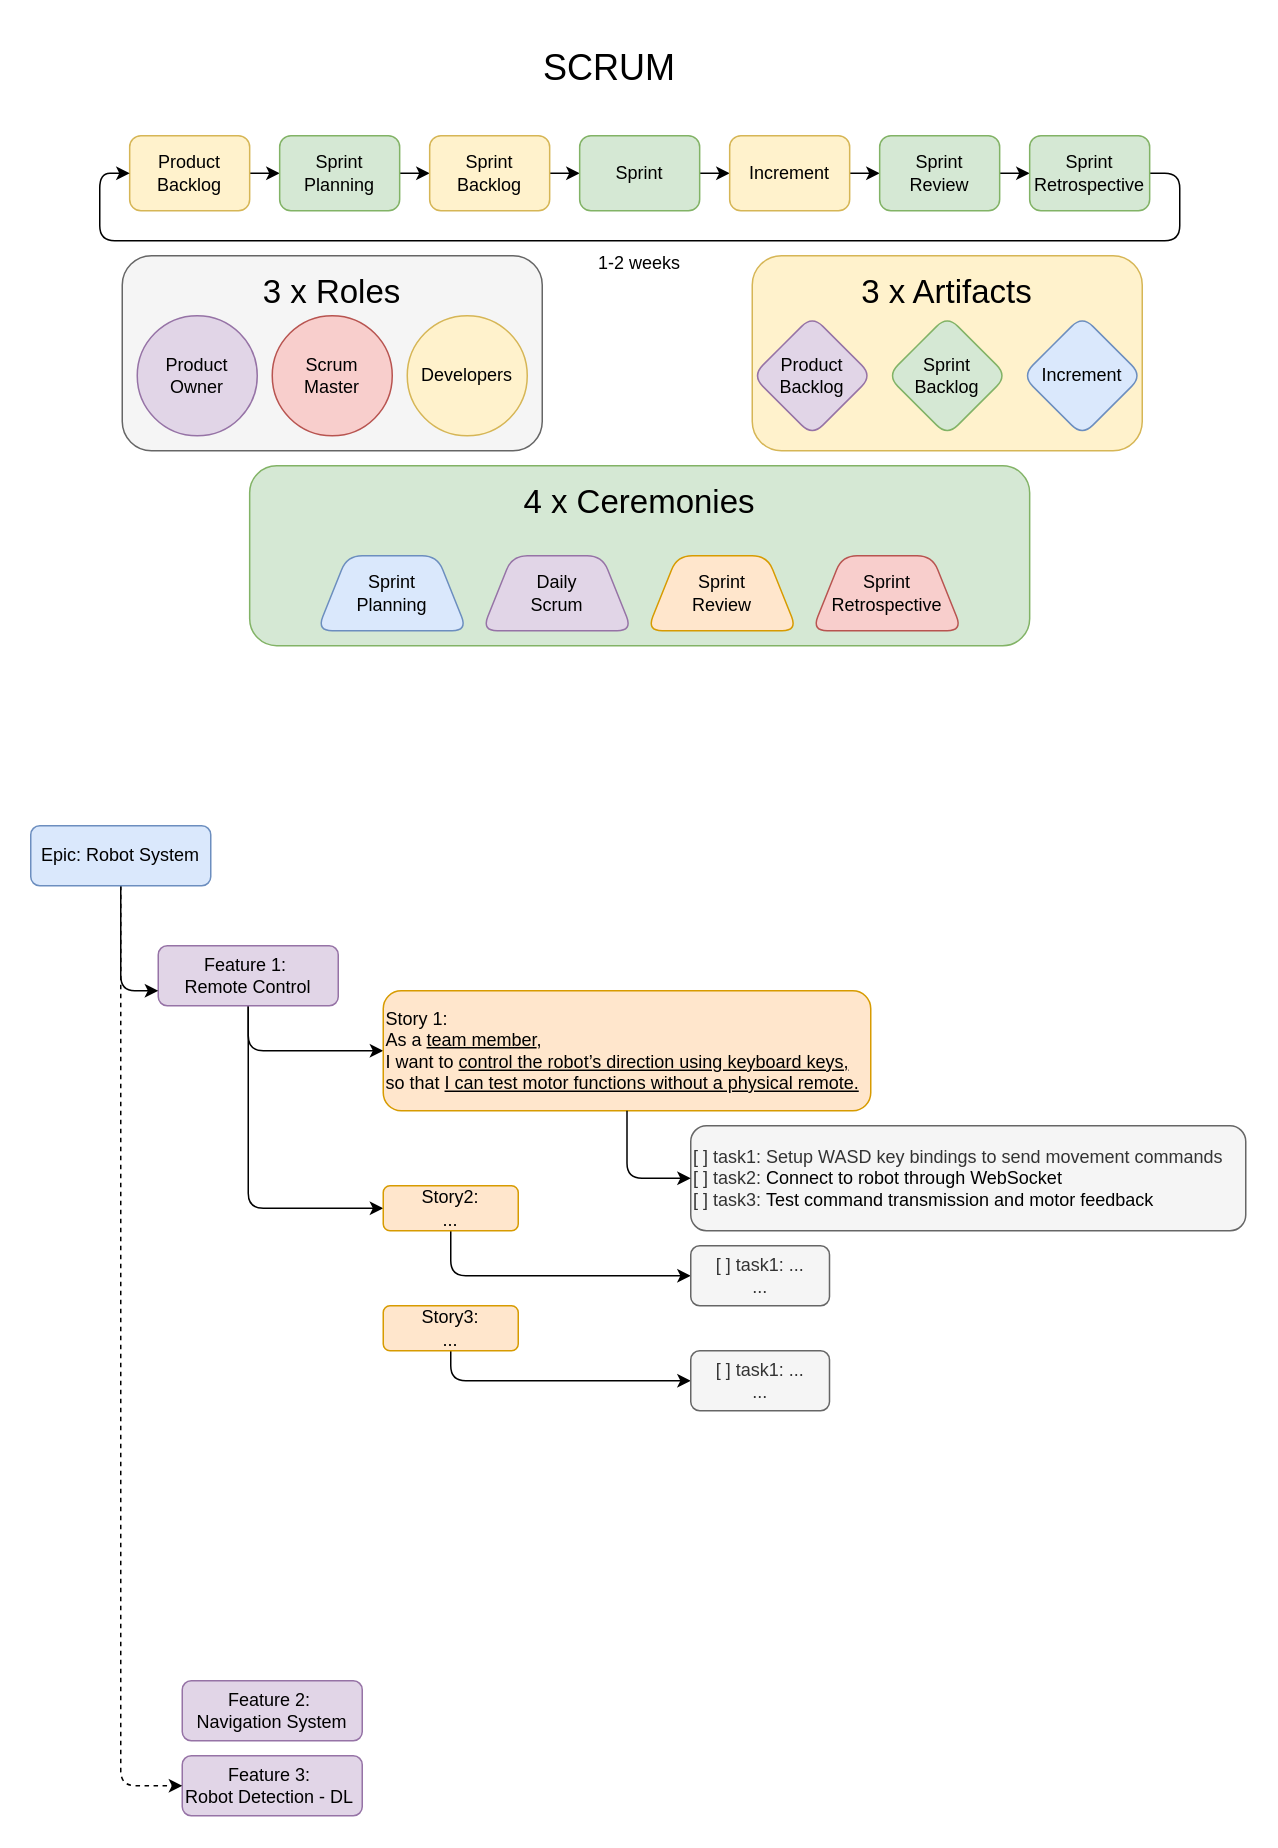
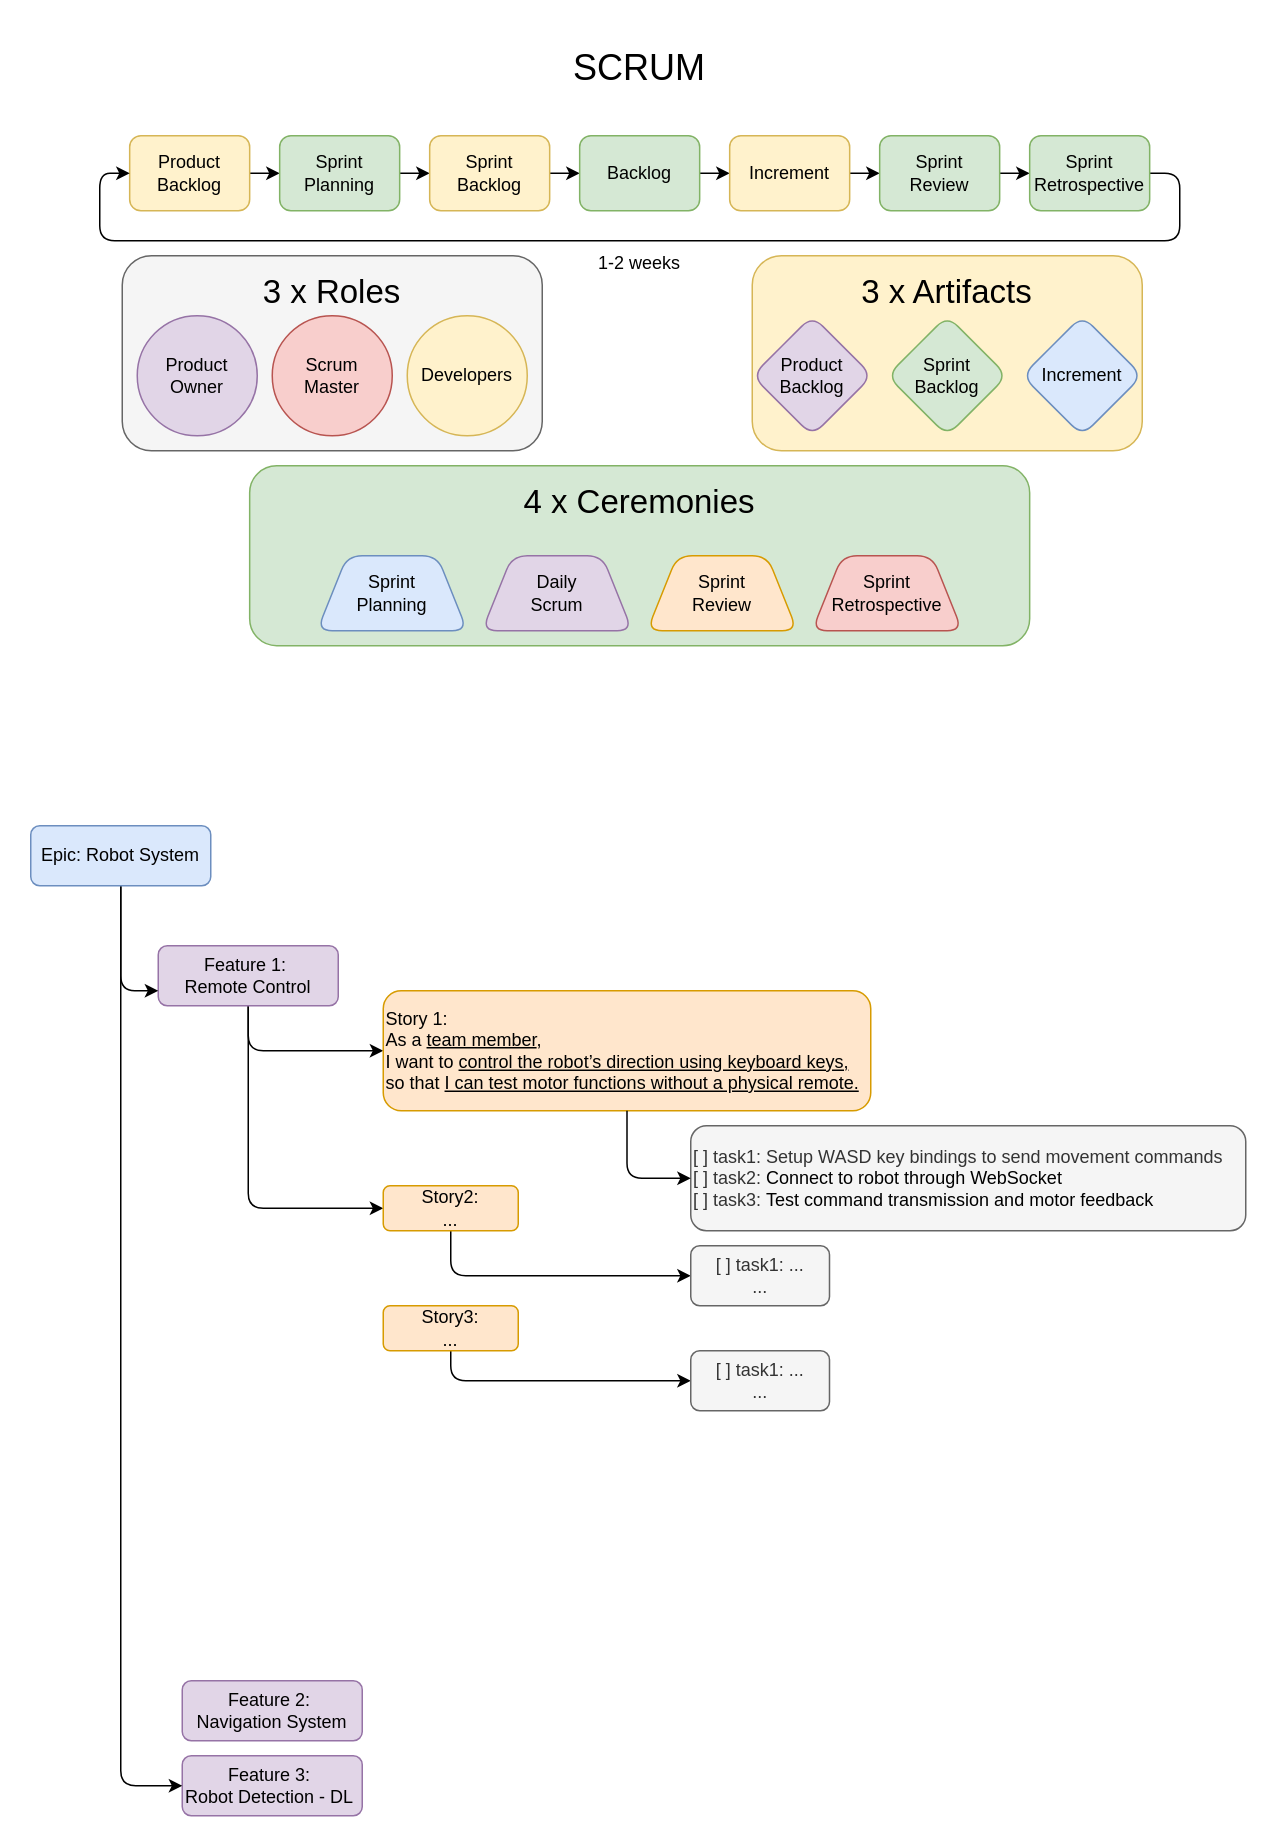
- <mxCell id="2" value="&lt;font style=&quot;font-size: 24px;&quot;&gt;SCRUM&lt;/font&gt;" style="rounded=1;whiteSpace=wrap;html=1;fillColor=none;strokeColor=none;labelBackgroundColor=none;" parent="1" vertex="1"><mxGeometry x="356" y="20" width="100" height="50" as="geometry" /></mxCell>
+ <mxCell id="2" value="&lt;font style=&quot;font-size: 24px;&quot;&gt;SCRUM&lt;/font&gt;" style="rounded=1;whiteSpace=wrap;html=1;fillColor=none;strokeColor=none;labelBackgroundColor=none;" parent="1" vertex="1"><mxGeometry x="376" y="20" width="100" height="50" as="geometry" /></mxCell>
- <mxCell id="22" value="Sprint" style="rounded=1;whiteSpace=wrap;html=1;labelBackgroundColor=none;fillColor=#d5e8d4;strokeColor=#82b366;" parent="14" vertex="1"><mxGeometry x="320" width="80" height="50" as="geometry" /></mxCell>
+ <mxCell id="22" value="Backlog" style="rounded=1;whiteSpace=wrap;html=1;labelBackgroundColor=none;fillColor=#d5e8d4;strokeColor=#82b366;" parent="14" vertex="1"><mxGeometry x="320" width="80" height="50" as="geometry" /></mxCell>
- <mxCell id="38" style="edgeStyle=elbowEdgeStyle;rounded=1;orthogonalLoop=1;jettySize=auto;html=1;exitX=0.5;exitY=1;exitDx=0;exitDy=0;entryX=0;entryY=0.5;entryDx=0;entryDy=0;labelBackgroundColor=none;fontColor=default;dashed=1;" parent="1" source="43" target="37" edge="1"><mxGeometry relative="1" as="geometry"><Array as="points"><mxPoint x="80" y="730" /></Array></mxGeometry></mxCell>
+ <mxCell id="38" style="edgeStyle=elbowEdgeStyle;rounded=1;orthogonalLoop=1;jettySize=auto;html=1;exitX=0.5;exitY=1;exitDx=0;exitDy=0;entryX=0;entryY=0.5;entryDx=0;entryDy=0;labelBackgroundColor=none;fontColor=default;" parent="1" source="43" target="37" edge="1"><mxGeometry relative="1" as="geometry"><Array as="points"><mxPoint x="80" y="730" /></Array></mxGeometry></mxCell>
